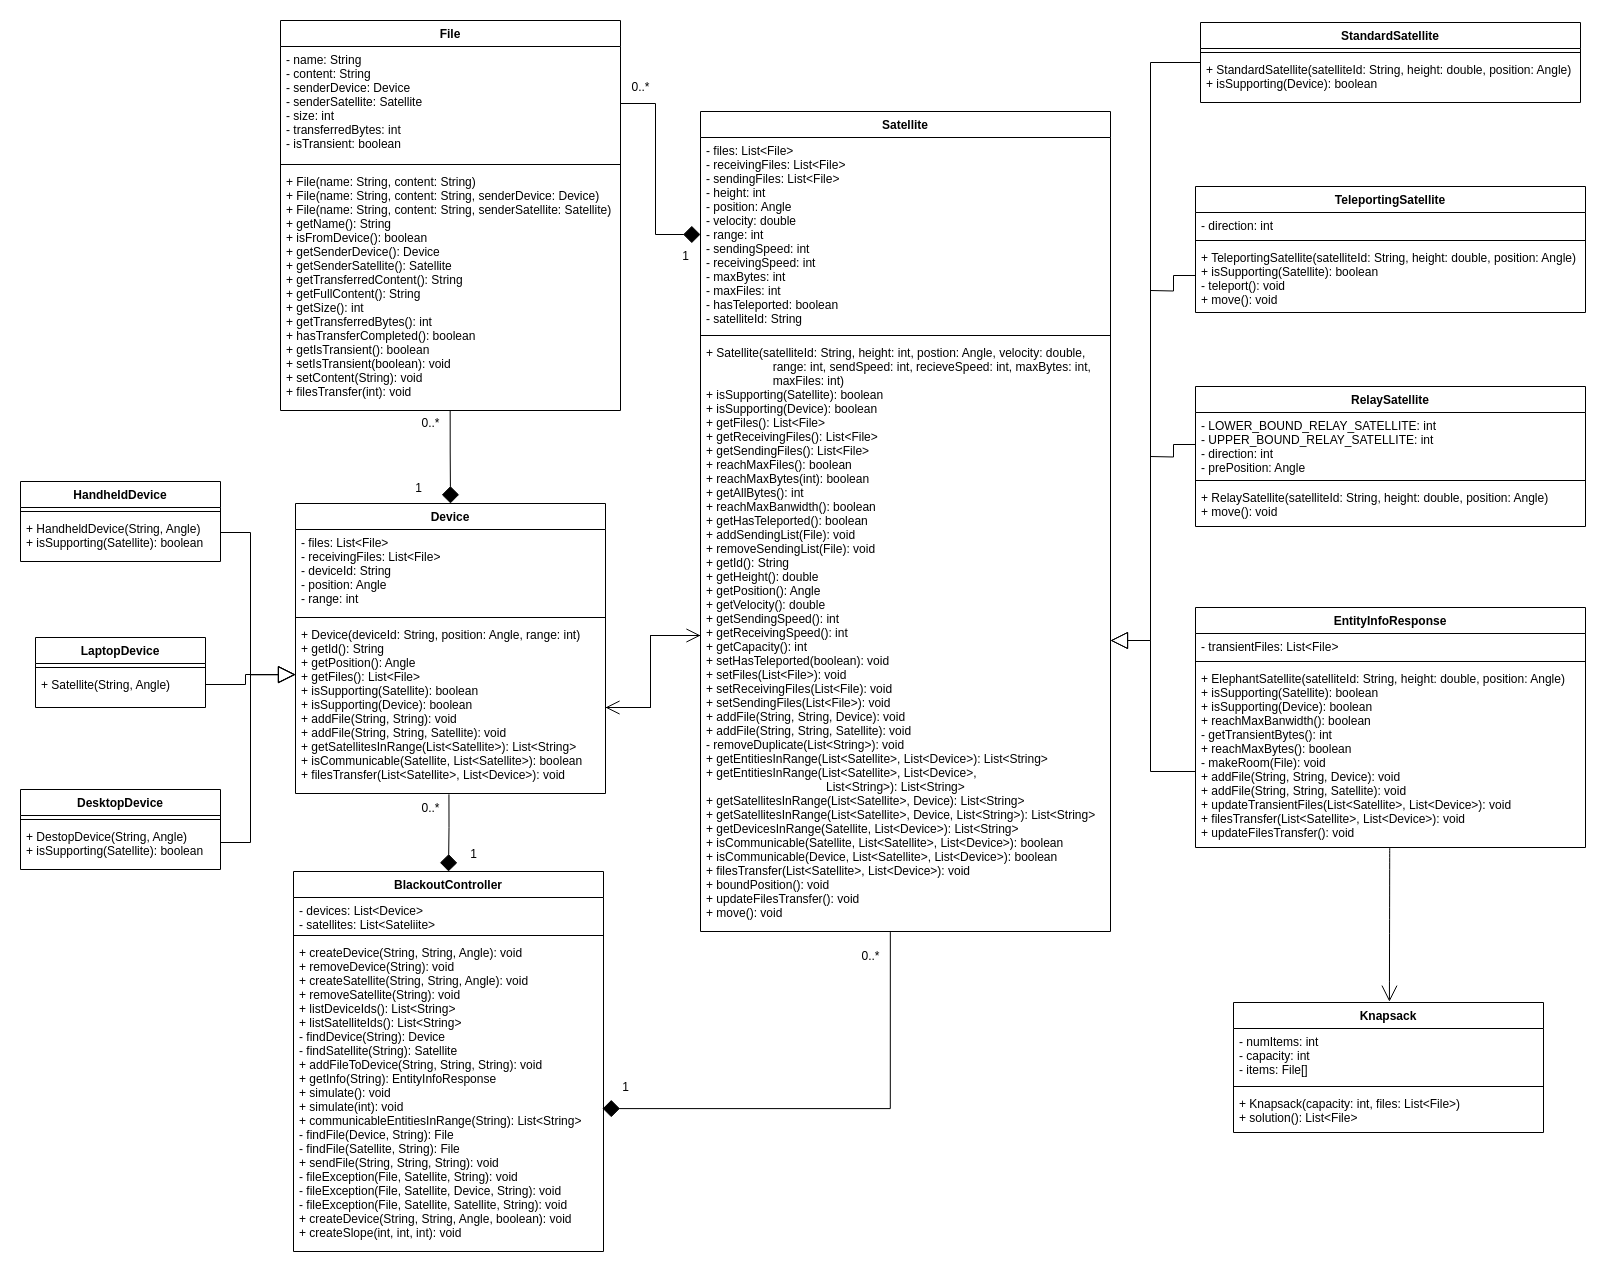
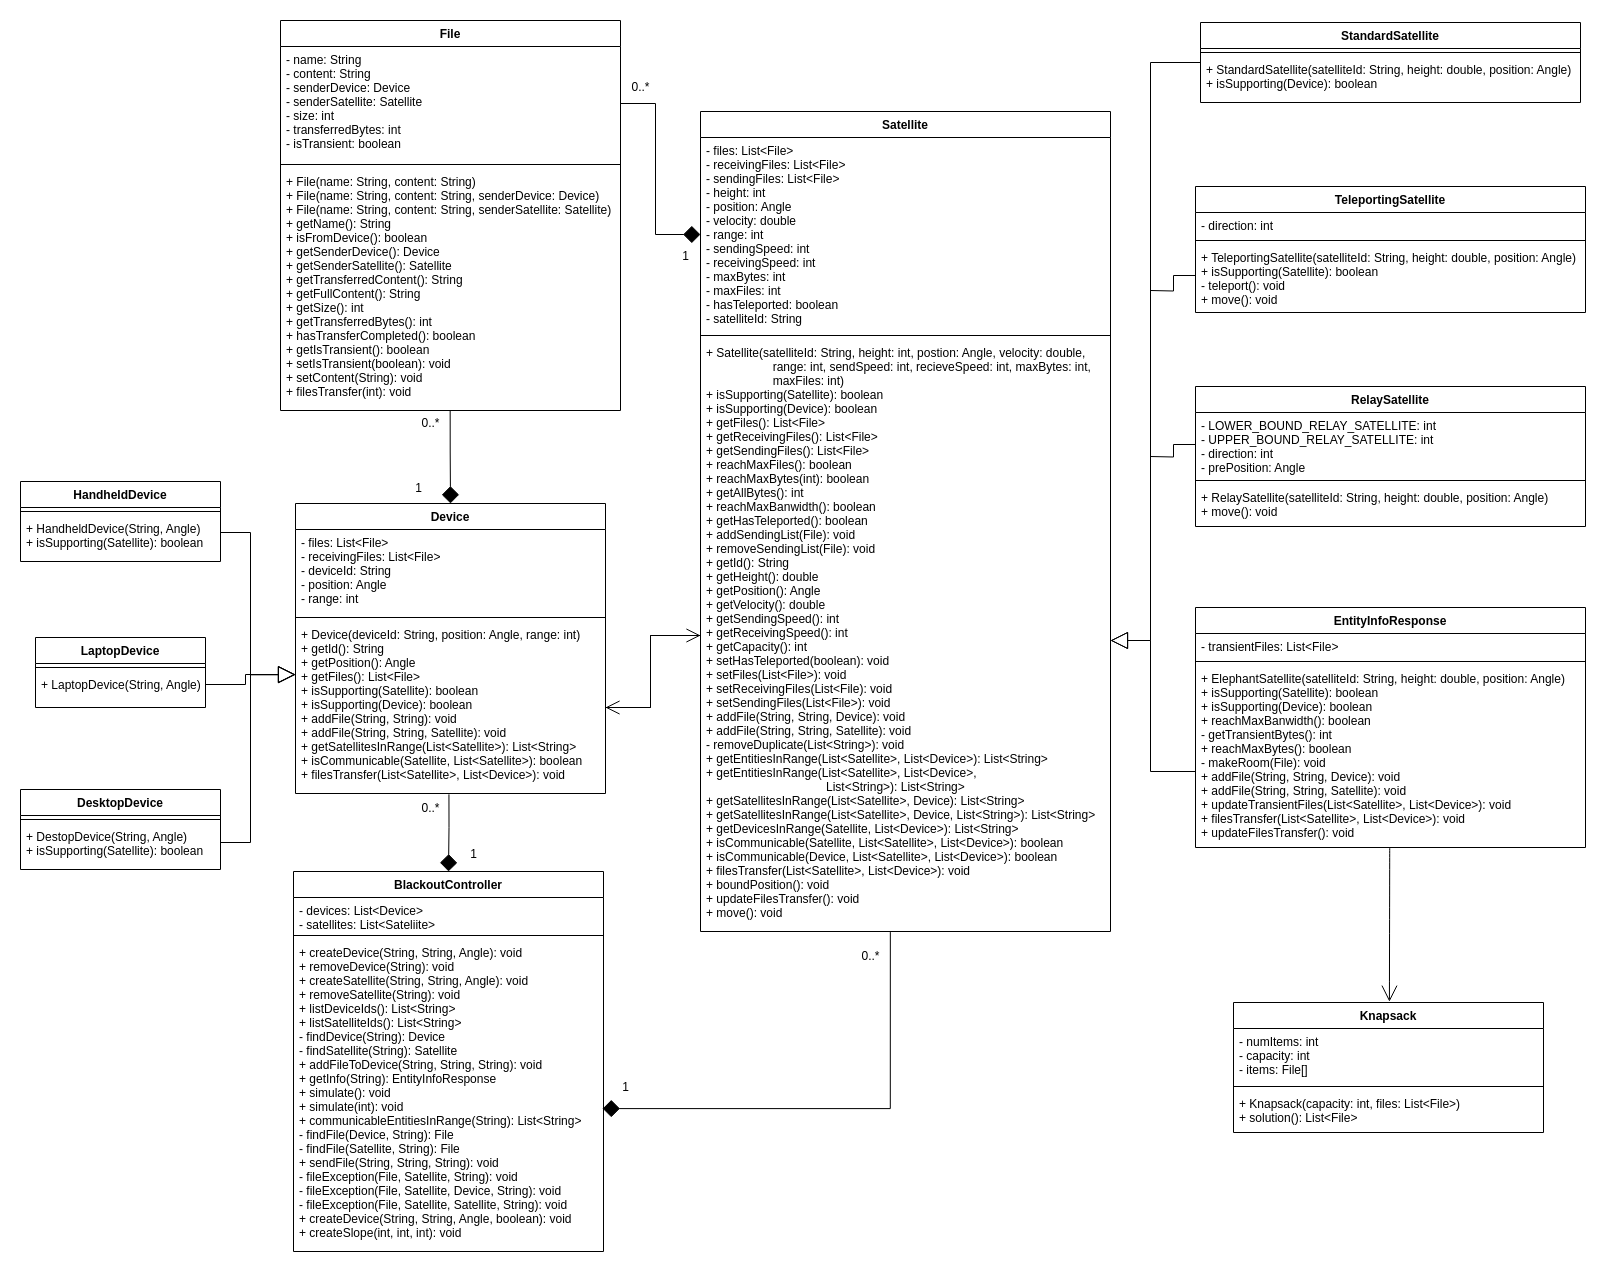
- <mxCell id="11" value="+ Satellite(String, Angle)" style="text;align=left;verticalAlign=top;spacingLeft=4;spacingRight=4;overflow=hidden;rotatable=0;points=[[0,0.5],[1,0.5]];portConstraint=eastwest;" parent="9" vertex="1"><mxGeometry y="34" width="170" height="26" as="geometry" /></mxCell>
+ <mxCell id="11" value="+ LaptopDevice(String, Angle)" style="text;align=left;verticalAlign=top;spacingLeft=4;spacingRight=4;overflow=hidden;rotatable=0;points=[[0,0.5],[1,0.5]];portConstraint=eastwest;" parent="9" vertex="1"><mxGeometry y="34" width="170" height="26" as="geometry" /></mxCell>
